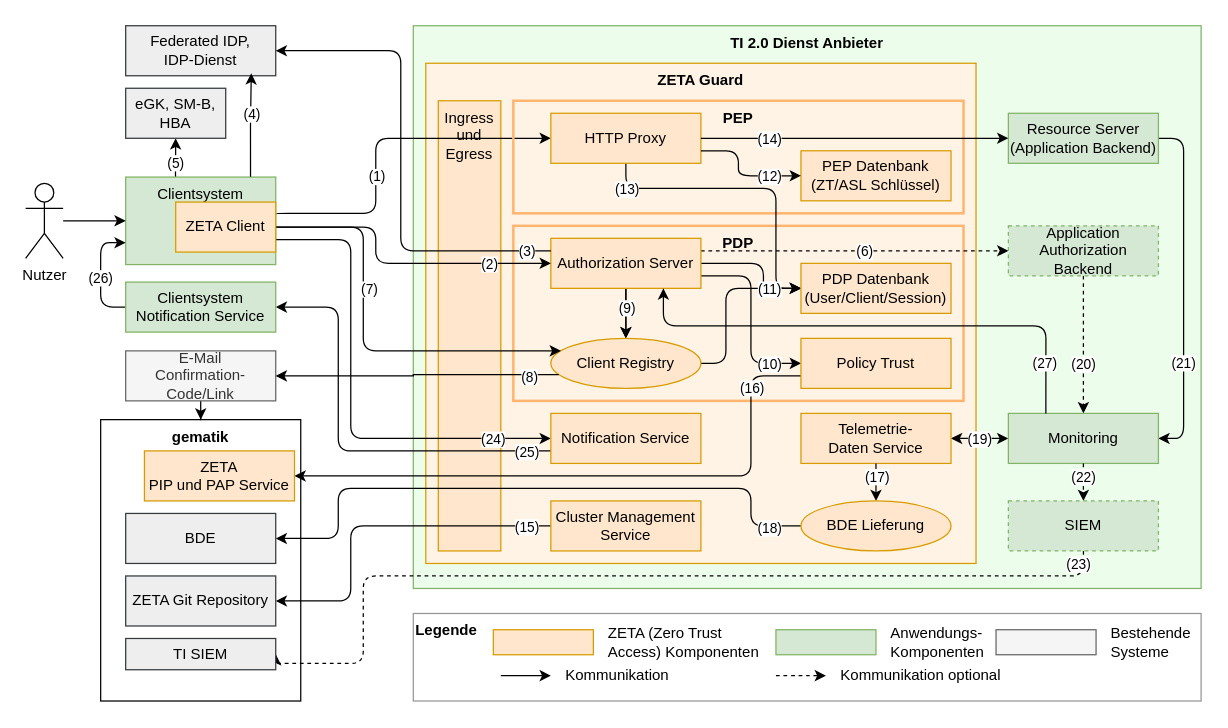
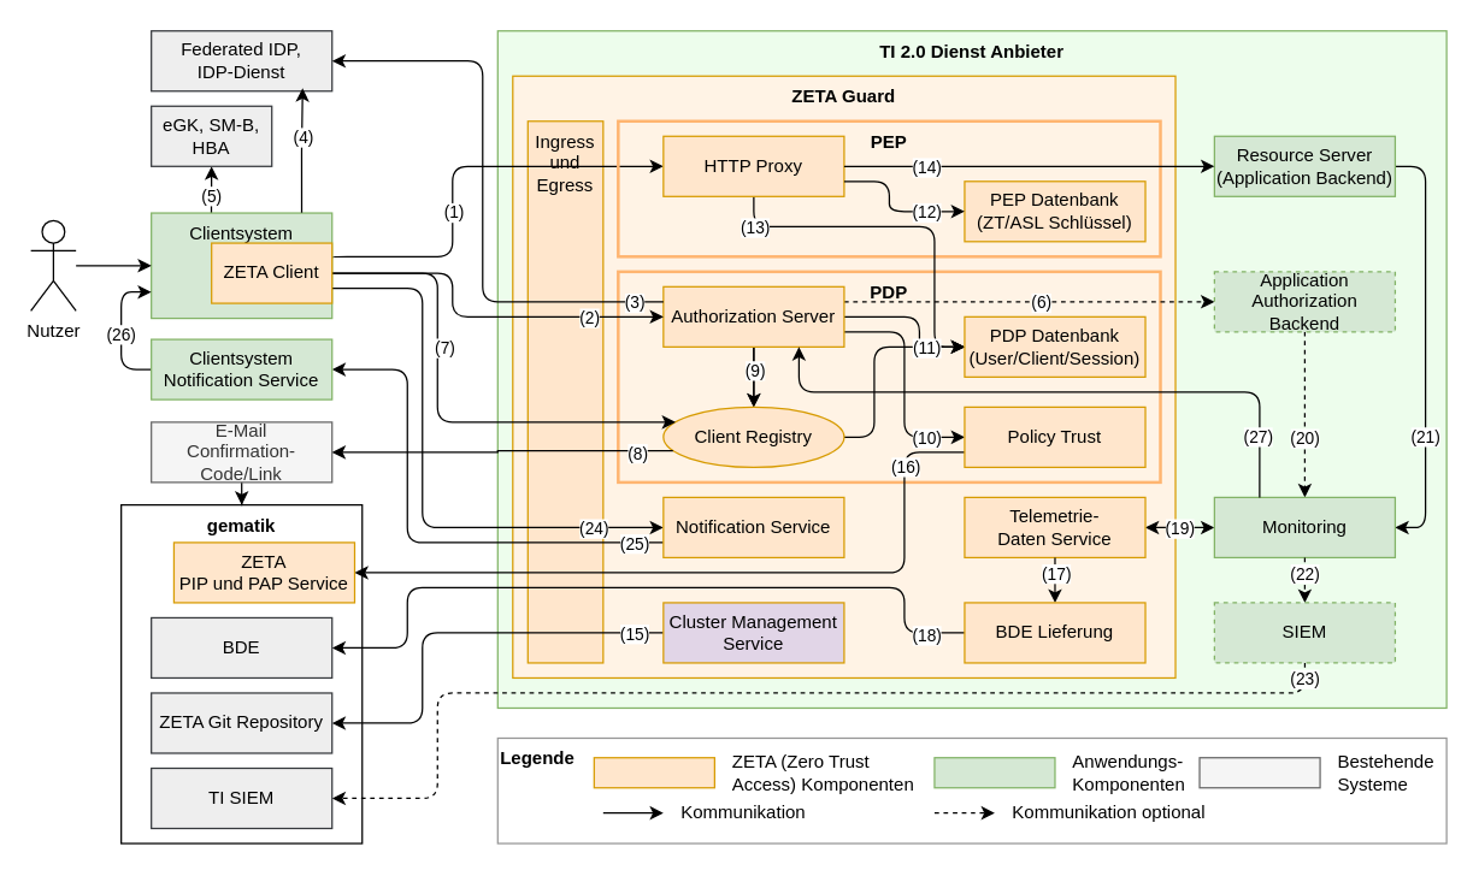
- <mxCell id="33" value="Cluster Management&lt;div&gt;Service&lt;/div&gt;" style="rounded=0;whiteSpace=wrap;html=1;fillColor=#ffe6cc;strokeColor=#d79b00;" parent="1" vertex="1"><mxGeometry x="440" y="400" width="120" height="40" as="geometry" /></mxCell>
+ <mxCell id="33" value="Cluster Management&lt;div&gt;Service&lt;/div&gt;" style="rounded=0;whiteSpace=wrap;html=1;fillColor=#e1d5e7;strokeColor=#d79b00;" parent="1" vertex="1"><mxGeometry x="440" y="400" width="120" height="40" as="geometry" /></mxCell>
- <mxCell id="52" value="&lt;div&gt;BDE Lieferung&lt;/div&gt;" style="ellipse;whiteSpace=wrap;html=1;fillColor=#ffe6cc;strokeColor=#d79b00;" parent="1" vertex="1"><mxGeometry x="640" y="400" width="120" height="40" as="geometry" /></mxCell>
+ <mxCell id="52" value="&lt;div&gt;BDE Lieferung&lt;/div&gt;" style="rounded=0;whiteSpace=wrap;html=1;fillColor=#ffe6cc;strokeColor=#d79b00;" parent="1" vertex="1"><mxGeometry x="640" y="400" width="120" height="40" as="geometry" /></mxCell>
- <mxCell id="59" value="&lt;div&gt;TI SIEM&lt;/div&gt;" style="rounded=0;whiteSpace=wrap;html=1;fillColor=#eeeeee;strokeColor=#36393d;" parent="1" vertex="1"><mxGeometry x="100" y="510" width="120" height="25" as="geometry" /></mxCell>
+ <mxCell id="59" value="&lt;div&gt;TI SIEM&lt;/div&gt;" style="rounded=0;whiteSpace=wrap;html=1;fillColor=#eeeeee;strokeColor=#36393d;" parent="1" vertex="1"><mxGeometry x="100" y="510" width="120" height="40" as="geometry" /></mxCell>
